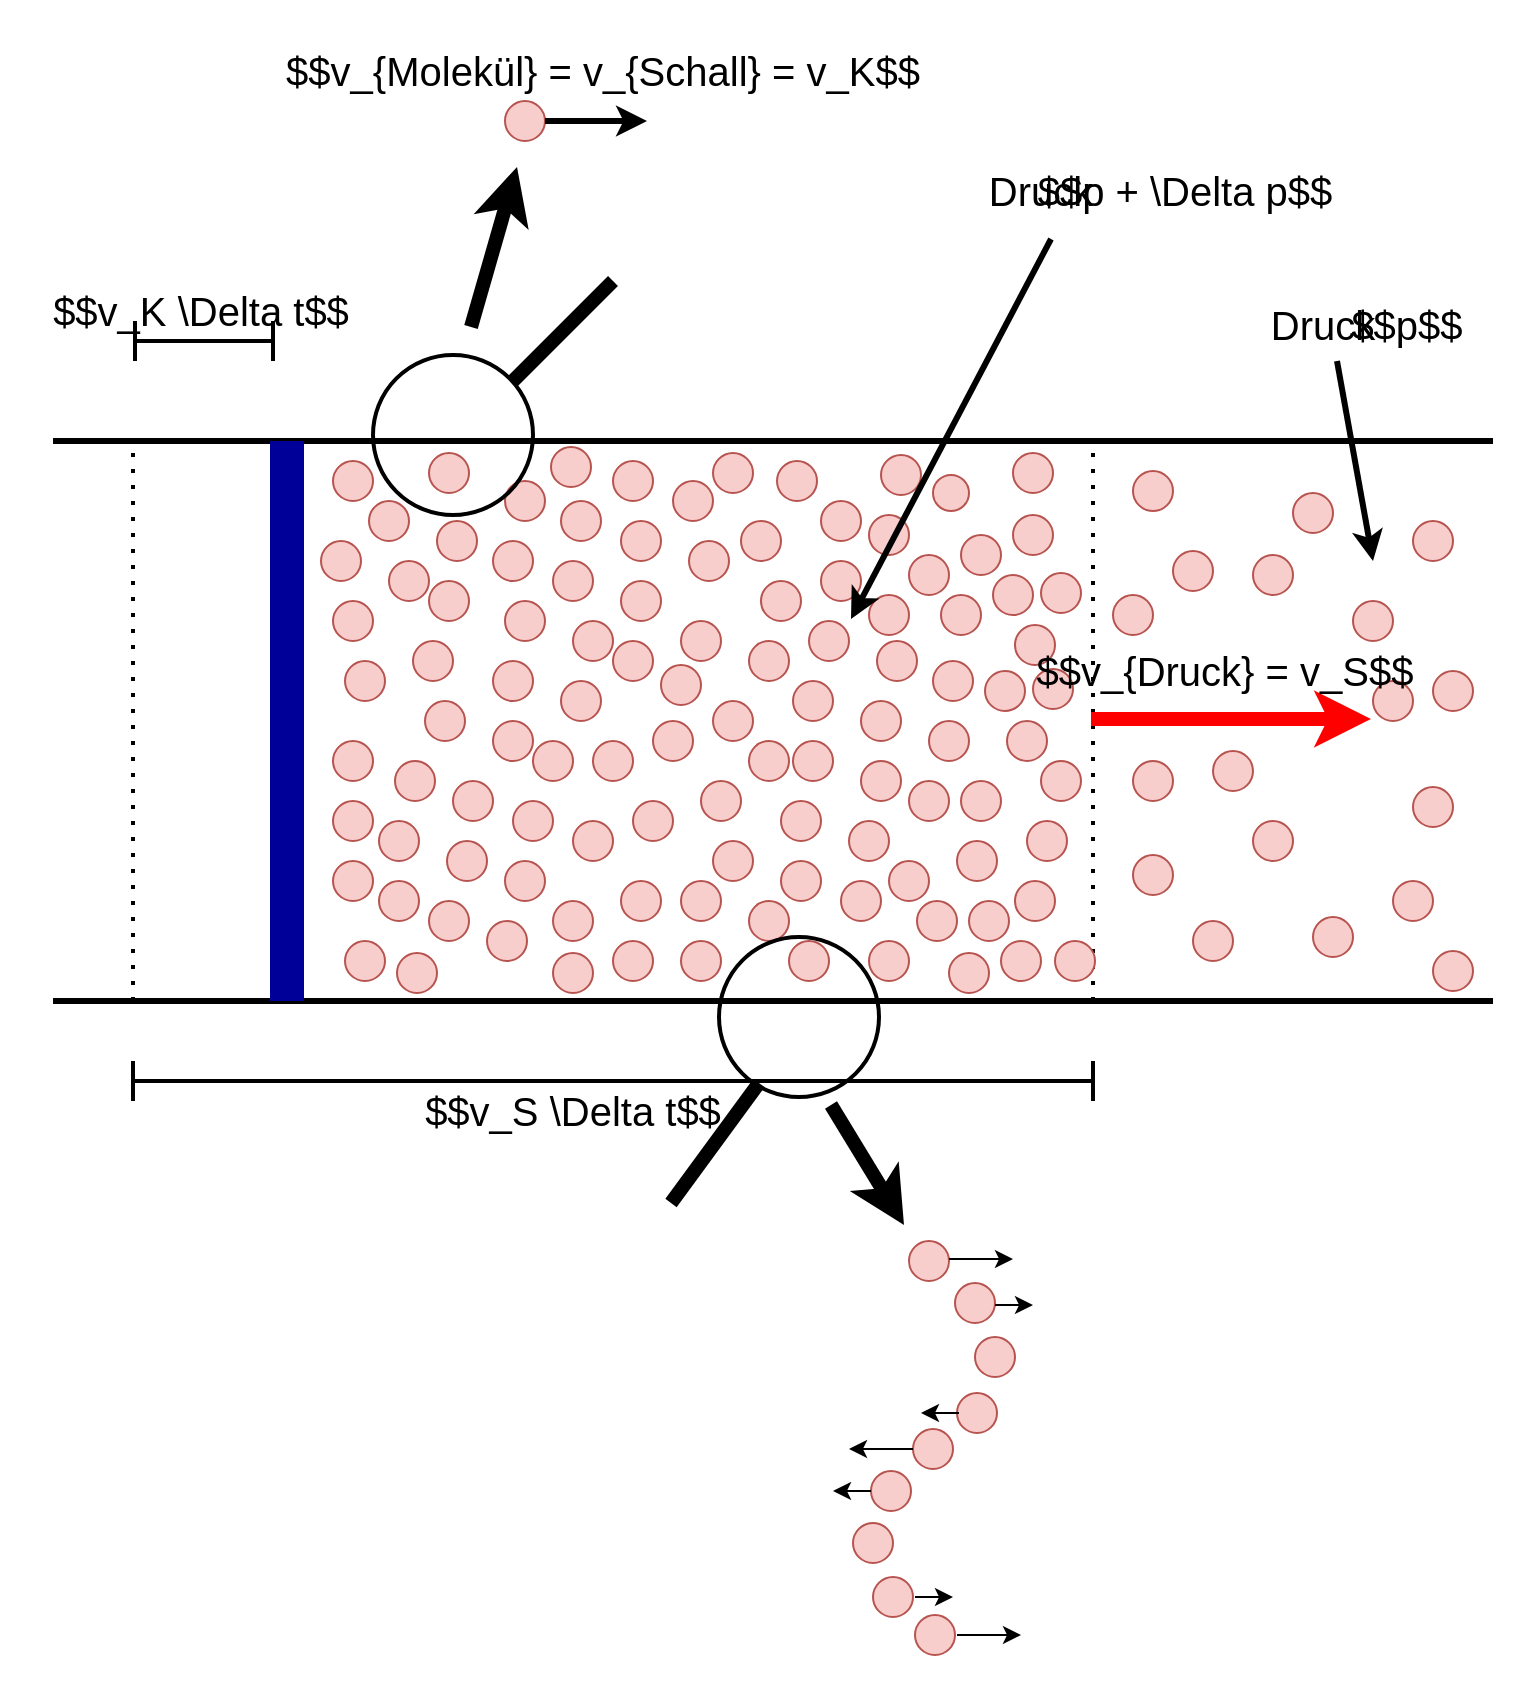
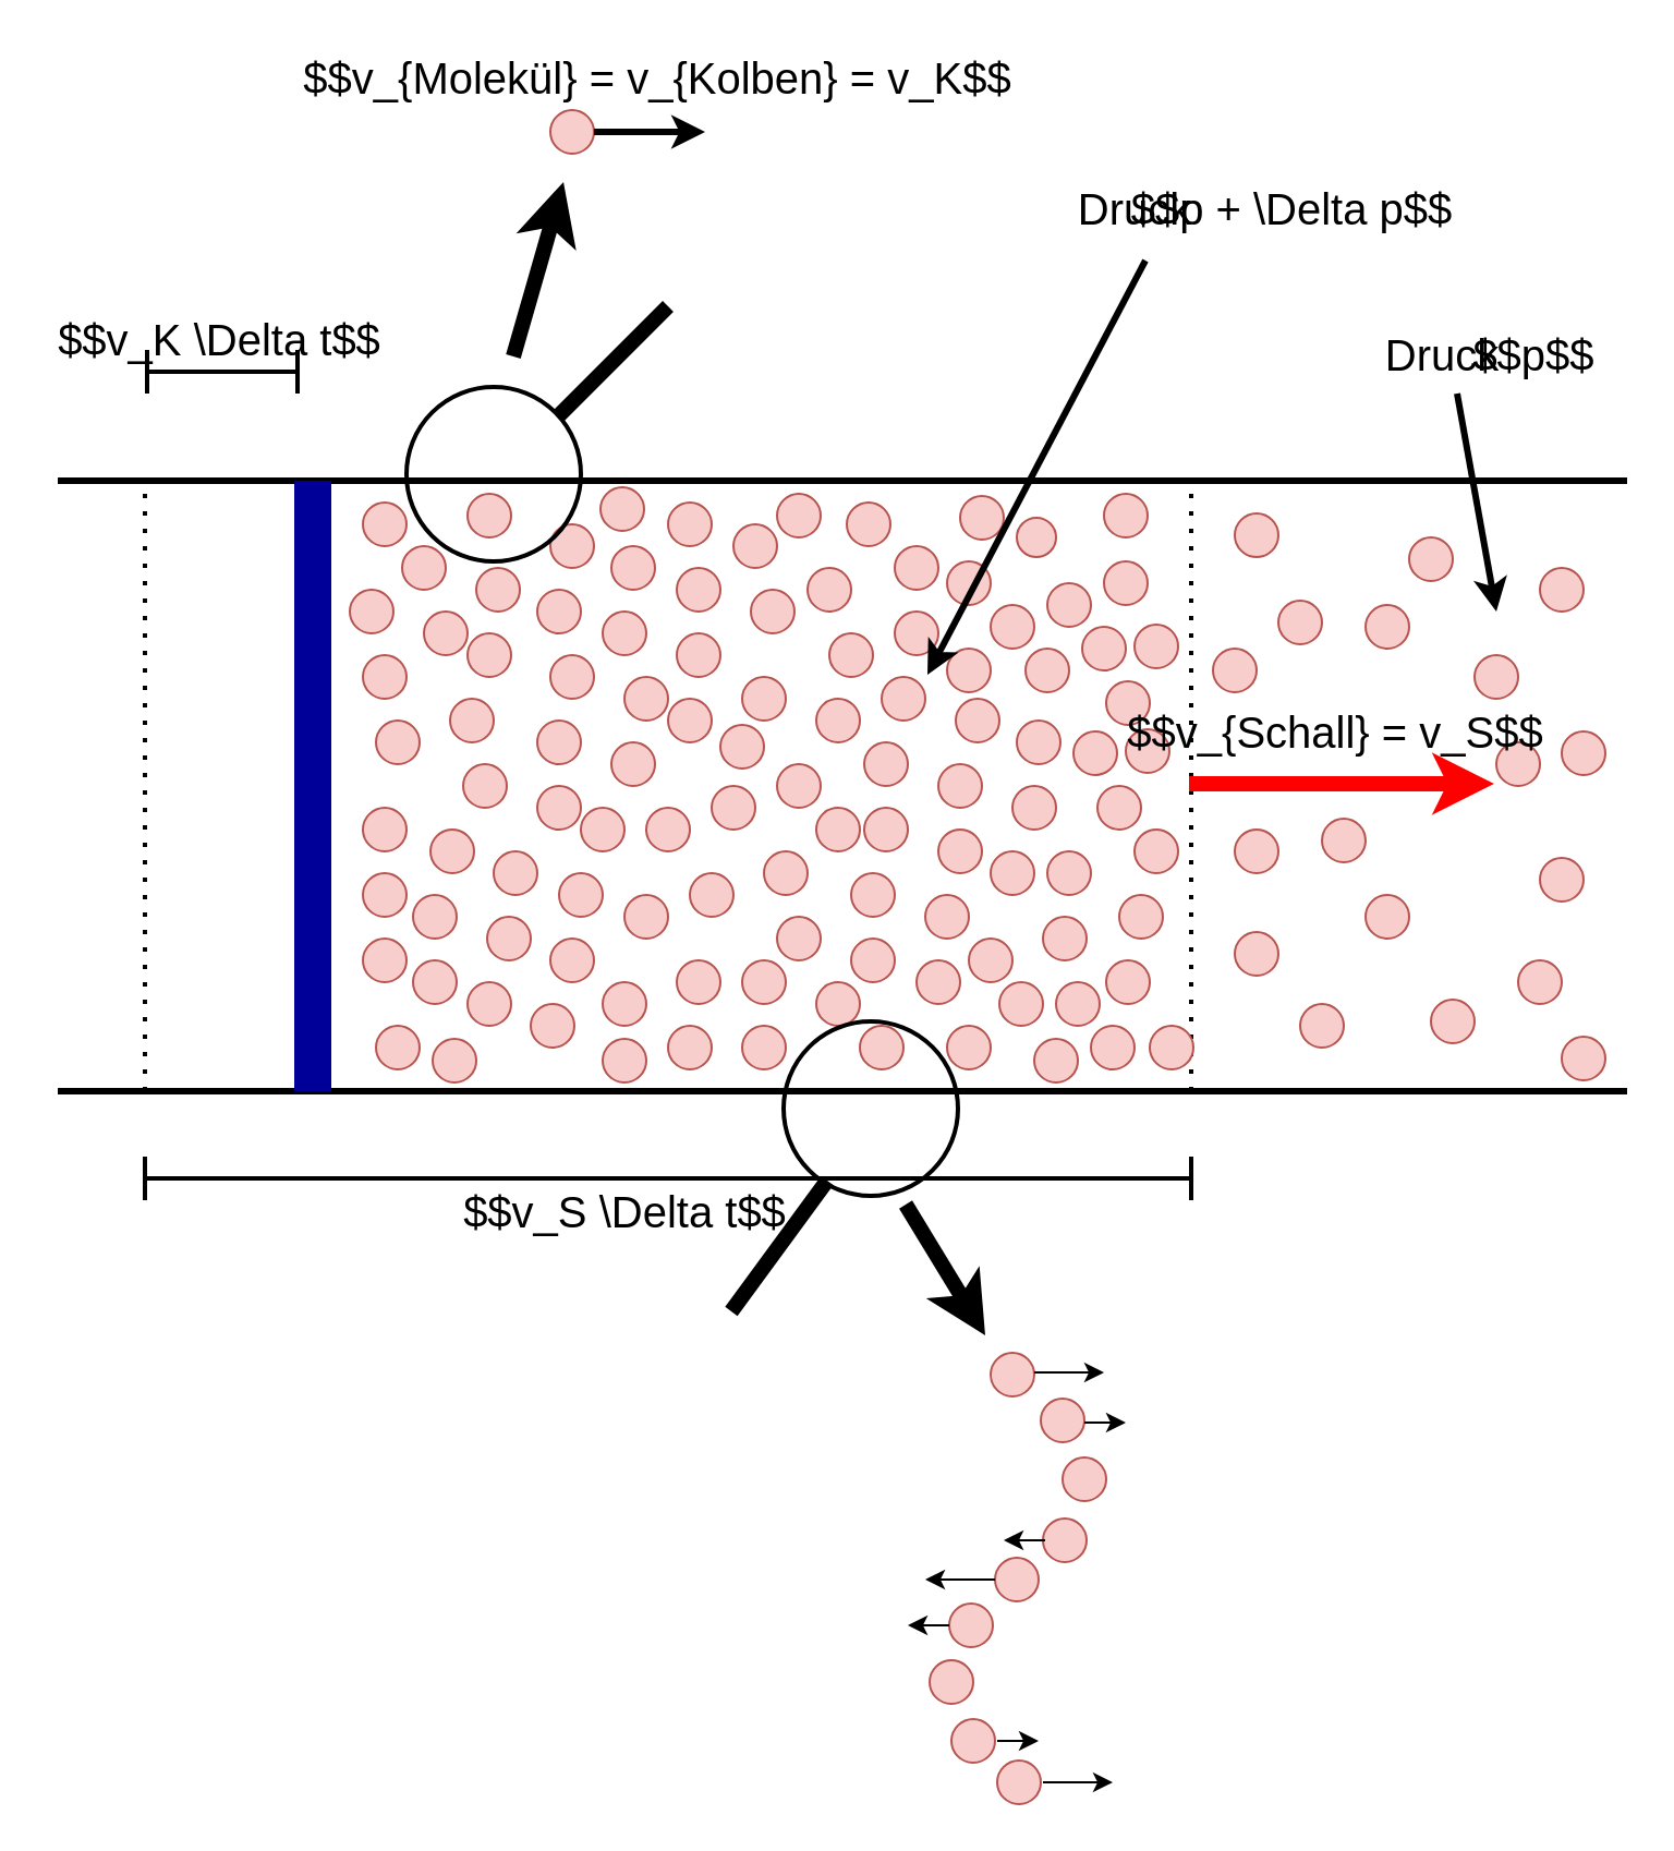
- <mxCell id="141" value="$$v_{Molekül} = v_{Schall} = v_K$$" style="text;html=1;resizable=0;autosize=1;align=center;verticalAlign=middle;points=[];fillColor=none;strokeColor=none;rounded=0;fontSize=20;" parent="1" vertex="1"><mxGeometry x="131" y="20" width="340" height="30" as="geometry" /></mxCell>
+ <mxCell id="141" value="$$v_{Molekül} = v_{Kolben} = v_K$$" style="text;html=1;resizable=0;autosize=1;align=center;verticalAlign=middle;points=[];fillColor=none;strokeColor=none;rounded=0;fontSize=20;" parent="1" vertex="1"><mxGeometry x="131" y="20" width="340" height="30" as="geometry" /></mxCell>
- <mxCell id="135" value="$$v_{Druck} = v_S$$" style="text;html=1;resizable=0;autosize=1;align=center;verticalAlign=middle;points=[];fillColor=none;strokeColor=none;rounded=0;fontSize=20;" parent="1" vertex="1"><mxGeometry x="507" y="320" width="210" height="30" as="geometry" /></mxCell>
+ <mxCell id="135" value="$$v_{Schall} = v_S$$" style="text;html=1;resizable=0;autosize=1;align=center;verticalAlign=middle;points=[];fillColor=none;strokeColor=none;rounded=0;fontSize=20;" parent="1" vertex="1"><mxGeometry x="507" y="320" width="210" height="30" as="geometry" /></mxCell>
